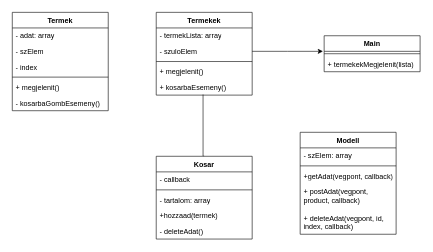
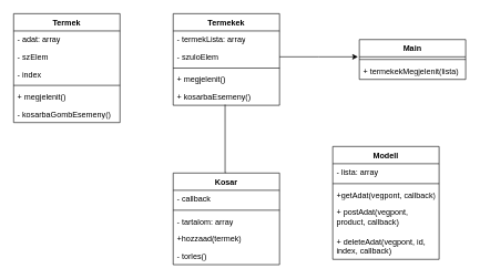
- <mxCell id="23" value="- szElem: array" style="text;strokeColor=none;fillColor=none;align=left;verticalAlign=top;spacingLeft=4;spacingRight=4;overflow=hidden;rotatable=0;points=[[0,0.5],[1,0.5]];portConstraint=eastwest;whiteSpace=wrap;html=1;" parent="22" vertex="1"><mxGeometry y="26" width="160" height="26" as="geometry" /></mxCell>
+ <mxCell id="23" value="- lista: array" style="text;strokeColor=none;fillColor=none;align=left;verticalAlign=top;spacingLeft=4;spacingRight=4;overflow=hidden;rotatable=0;points=[[0,0.5],[1,0.5]];portConstraint=eastwest;whiteSpace=wrap;html=1;" parent="22" vertex="1"><mxGeometry y="26" width="160" height="26" as="geometry" /></mxCell>
- <mxCell id="21" value="- deleteAdat()" style="text;strokeColor=none;fillColor=none;align=left;verticalAlign=top;spacingLeft=4;spacingRight=4;overflow=hidden;rotatable=0;points=[[0,0.5],[1,0.5]];portConstraint=eastwest;whiteSpace=wrap;html=1;" parent="16" vertex="1"><mxGeometry y="112" width="160" height="26" as="geometry" /></mxCell>
+ <mxCell id="21" value="- torles()" style="text;strokeColor=none;fillColor=none;align=left;verticalAlign=top;spacingLeft=4;spacingRight=4;overflow=hidden;rotatable=0;points=[[0,0.5],[1,0.5]];portConstraint=eastwest;whiteSpace=wrap;html=1;" parent="16" vertex="1"><mxGeometry y="112" width="160" height="26" as="geometry" /></mxCell>
